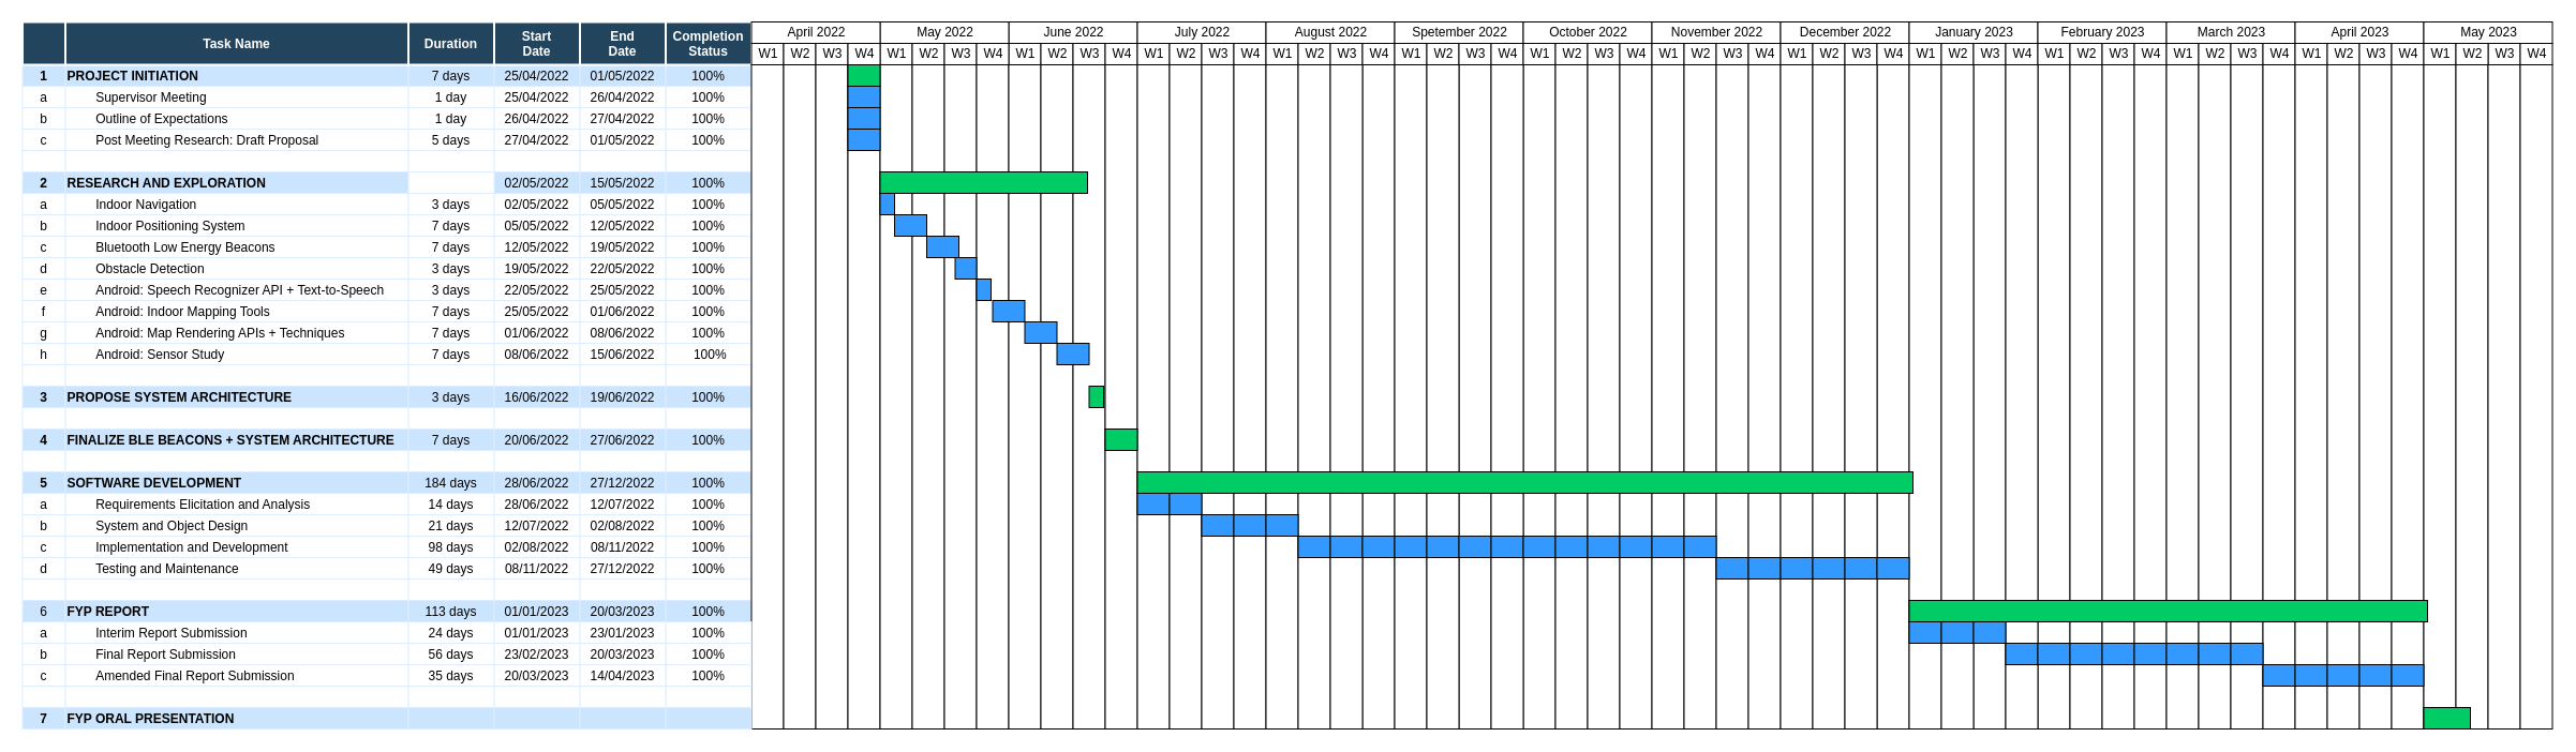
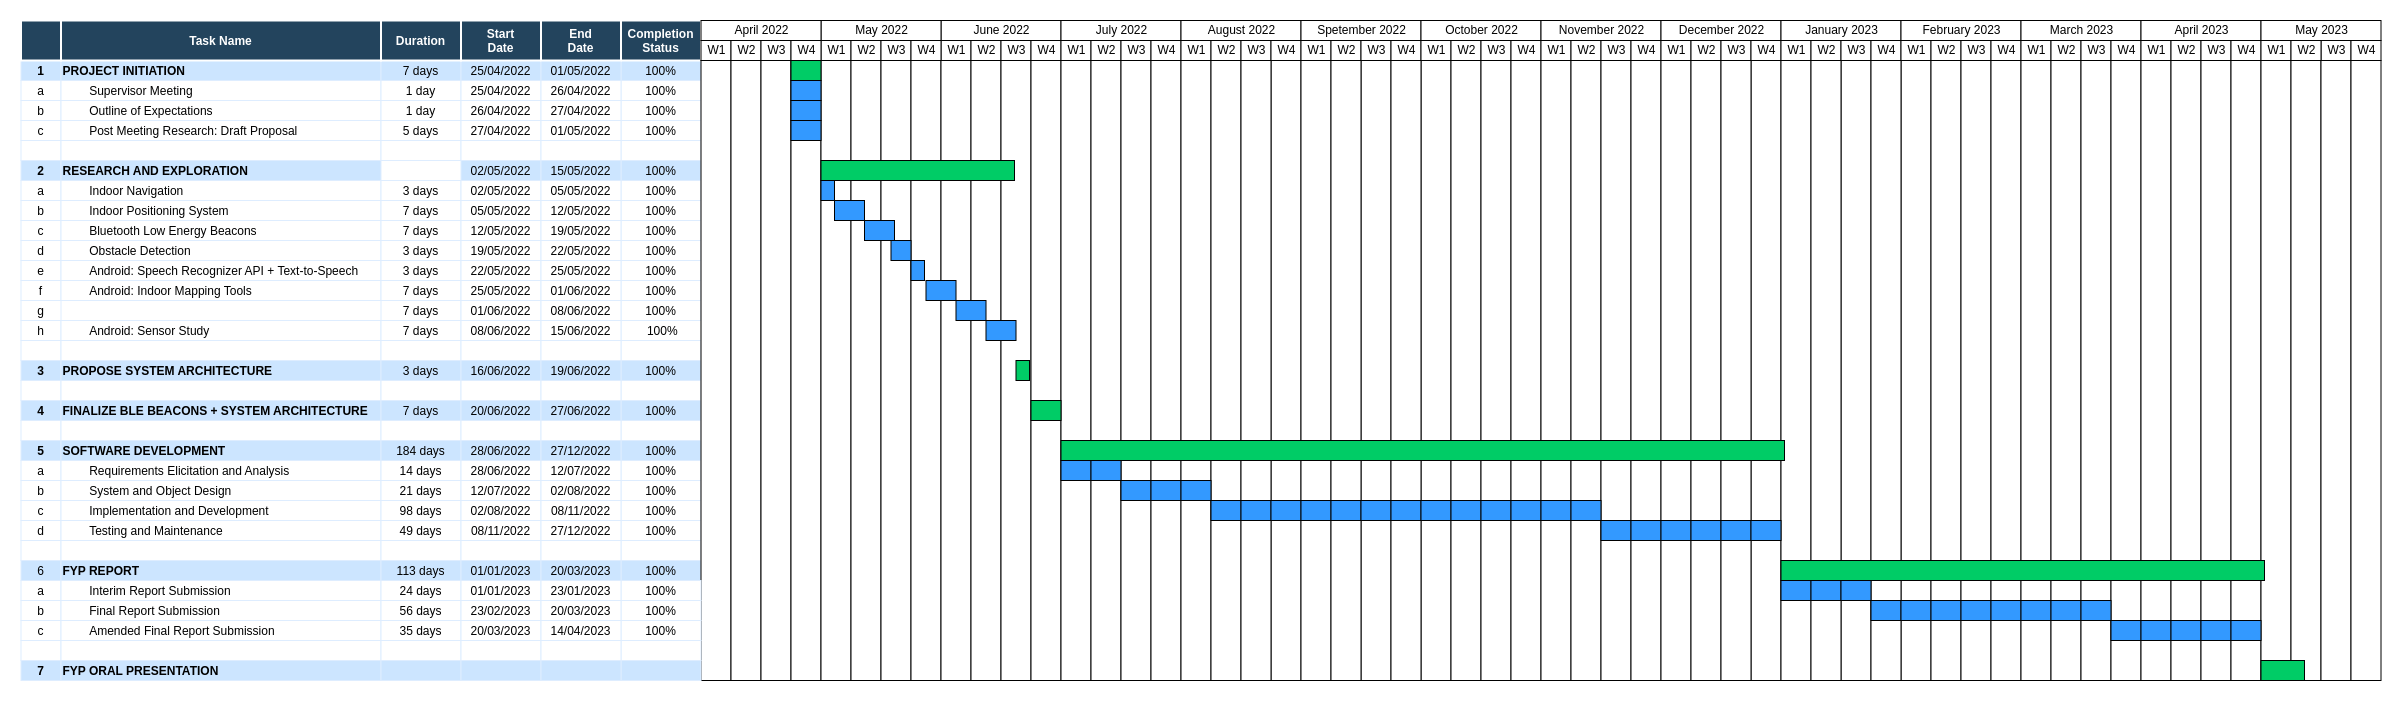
- <mxCell id="62" value="        Android: Map Rendering APIs + Techniques" style="align=left;strokeColor=#DEEDFF" parent="1" vertex="1"><mxGeometry x="60.5" y="300" width="320" height="20" as="geometry" /></mxCell>
